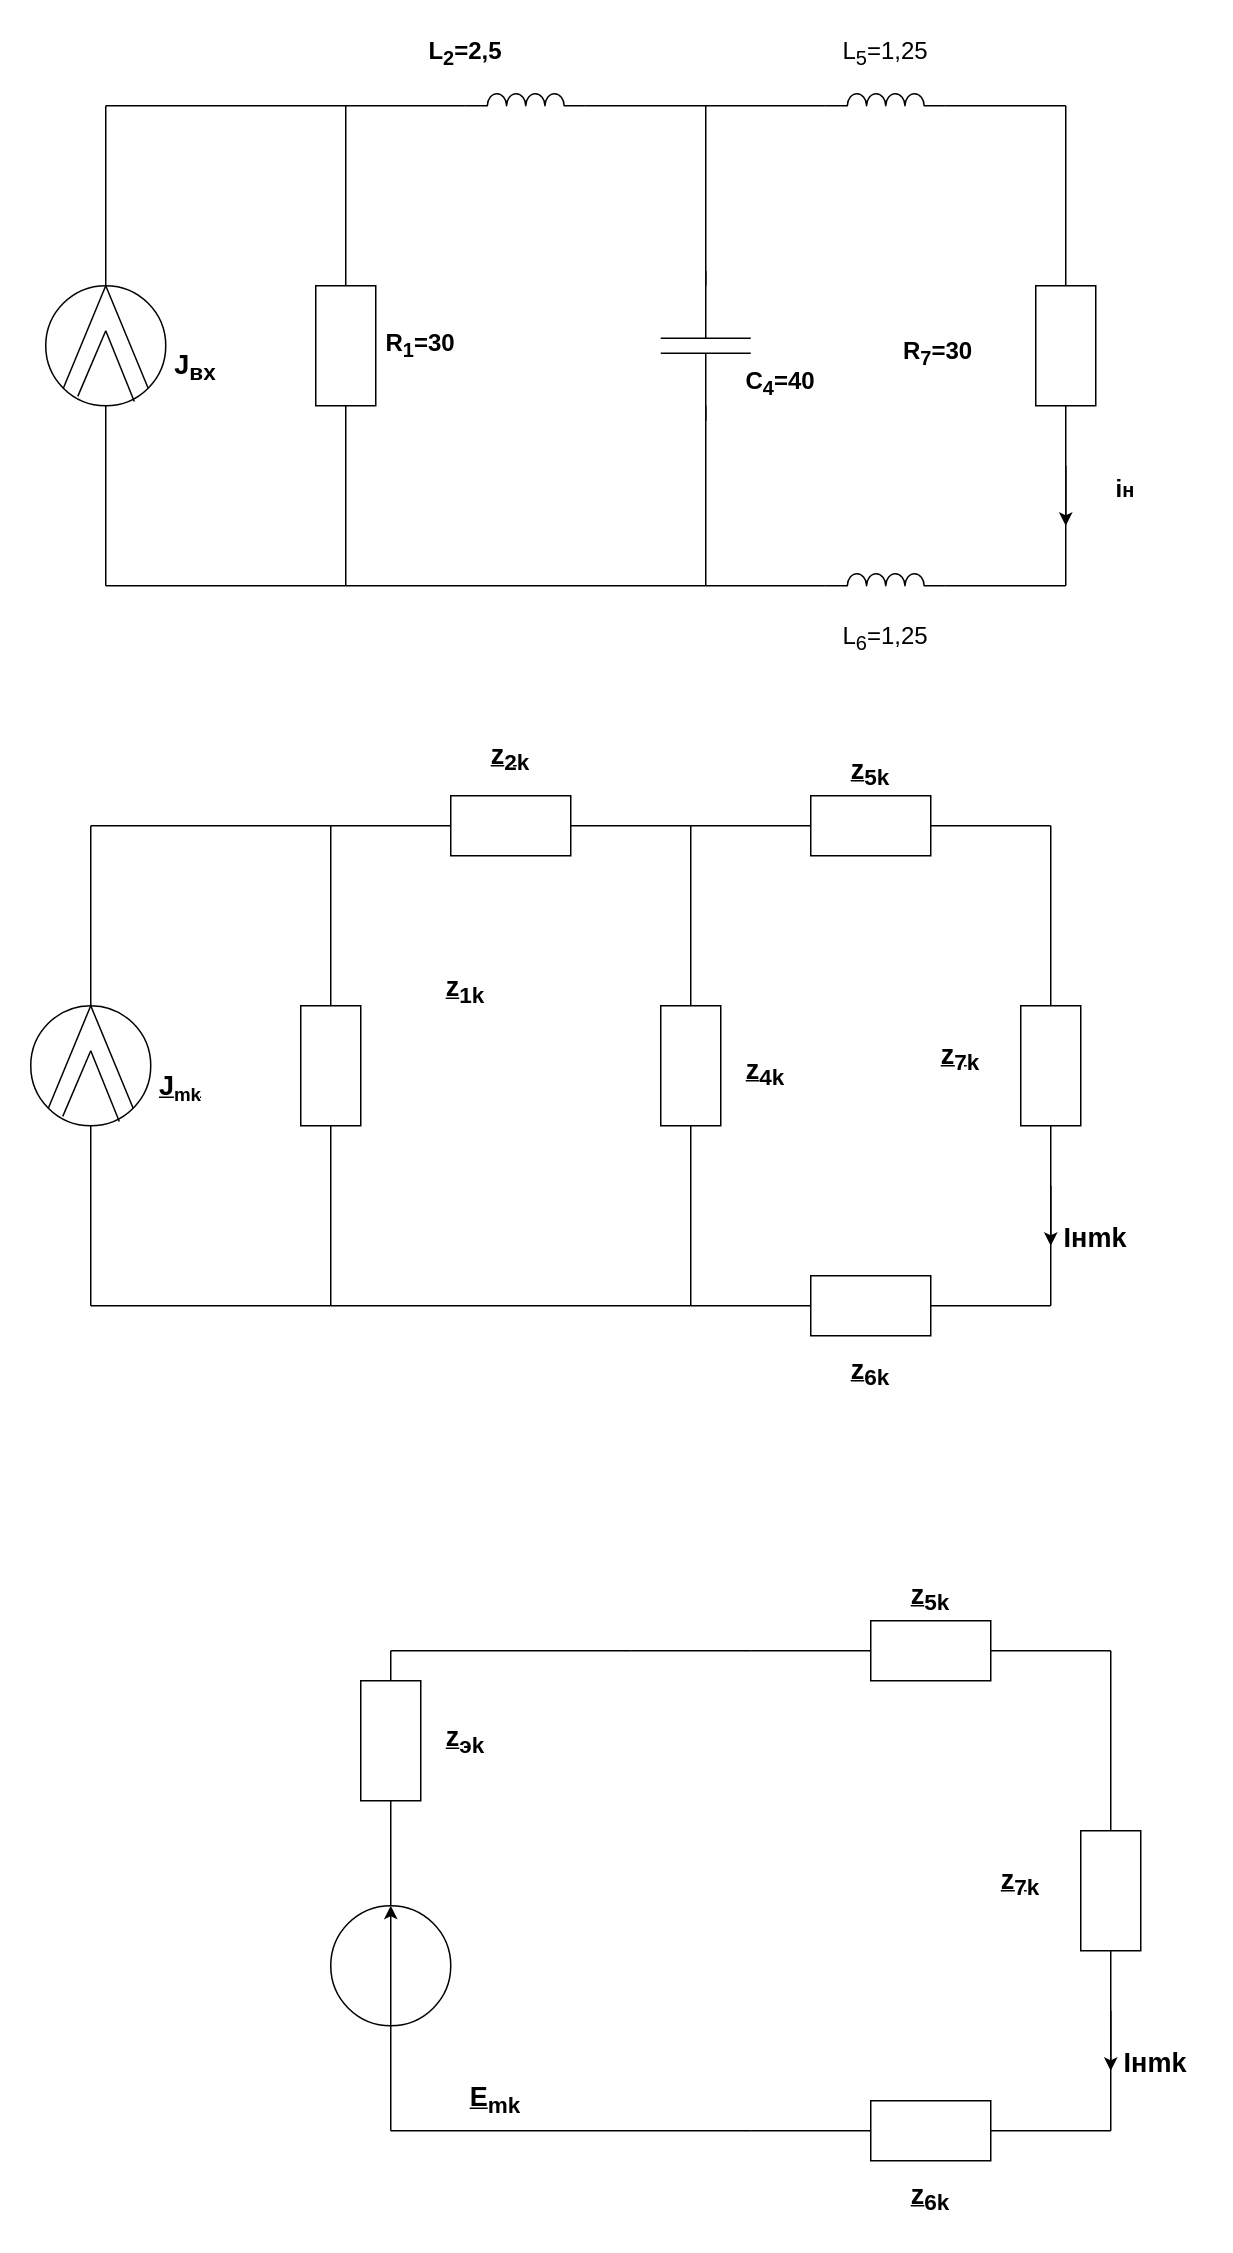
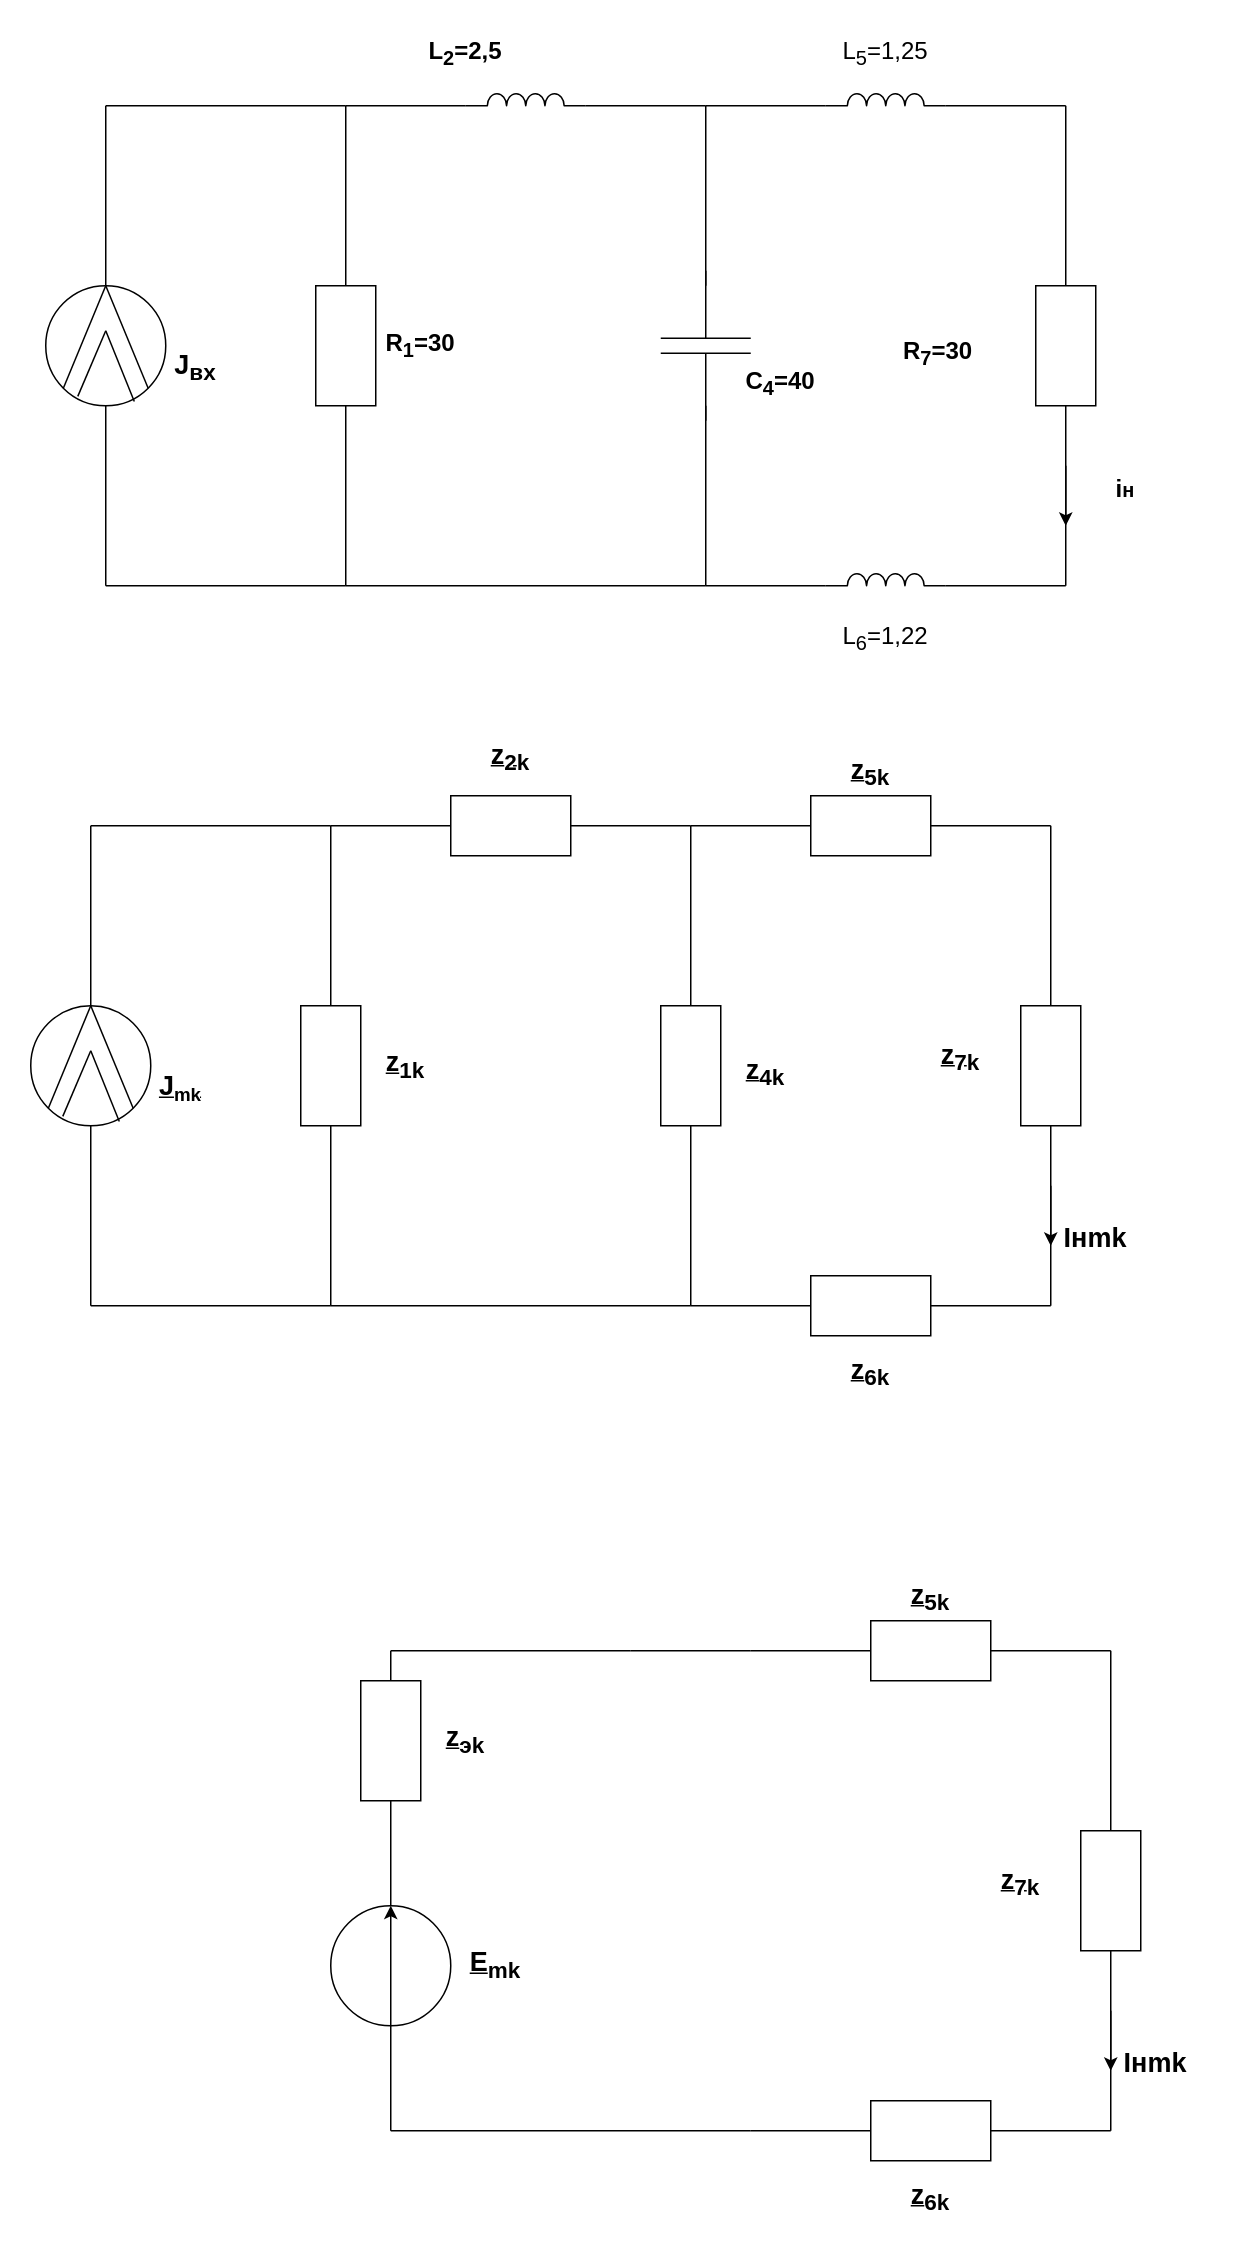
- <mxCell id="35" value="&lt;font size=&quot;3&quot;&gt;L&lt;sub&gt;6&lt;/sub&gt;=1,25&lt;/font&gt;" style="text;html=1;align=center;verticalAlign=middle;whiteSpace=wrap;rounded=0;" parent="1" vertex="1"><mxGeometry x="560" y="410" width="60" height="30" as="geometry" /></mxCell>
+ <mxCell id="35" value="&lt;font size=&quot;3&quot;&gt;L&lt;sub&gt;6&lt;/sub&gt;=1,22&lt;/font&gt;" style="text;html=1;align=center;verticalAlign=middle;whiteSpace=wrap;rounded=0;" parent="1" vertex="1"><mxGeometry x="560" y="410" width="60" height="30" as="geometry" /></mxCell>
- <mxCell id="64" value="&lt;b&gt;&lt;font style=&quot;font-size: 18px;&quot;&gt;&lt;u&gt;z&lt;/u&gt;&lt;sub&gt;1k&lt;/sub&gt;&lt;/font&gt;&lt;/b&gt;" style="text;html=1;align=center;verticalAlign=middle;whiteSpace=wrap;rounded=0;" parent="1" vertex="1"><mxGeometry x="280" y="645" width="60" height="30" as="geometry" /></mxCell>
+ <mxCell id="64" value="&lt;b&gt;&lt;font style=&quot;font-size: 18px;&quot;&gt;&lt;u&gt;z&lt;/u&gt;&lt;sub&gt;1k&lt;/sub&gt;&lt;/font&gt;&lt;/b&gt;" style="text;html=1;align=center;verticalAlign=middle;whiteSpace=wrap;rounded=0;" parent="1" vertex="1"><mxGeometry x="240" y="695" width="60" height="30" as="geometry" /></mxCell>
- <mxCell id="97" value="&lt;span style=&quot;font-size: 18px;&quot;&gt;&lt;b&gt;&lt;u&gt;E&lt;sub&gt;mk&lt;/sub&gt;&lt;/u&gt;&lt;/b&gt;&lt;/span&gt;" style="text;html=1;align=center;verticalAlign=middle;whiteSpace=wrap;rounded=0;" vertex="1" parent="1"><mxGeometry x="300" y="1385" width="60" height="30" as="geometry" /></mxCell>
+ <mxCell id="97" value="&lt;span style=&quot;font-size: 18px;&quot;&gt;&lt;b&gt;&lt;u&gt;E&lt;sub&gt;mk&lt;/sub&gt;&lt;/u&gt;&lt;/b&gt;&lt;/span&gt;" style="text;html=1;align=center;verticalAlign=middle;whiteSpace=wrap;rounded=0;" vertex="1" parent="1"><mxGeometry x="300" y="1295" width="60" height="30" as="geometry" /></mxCell>
